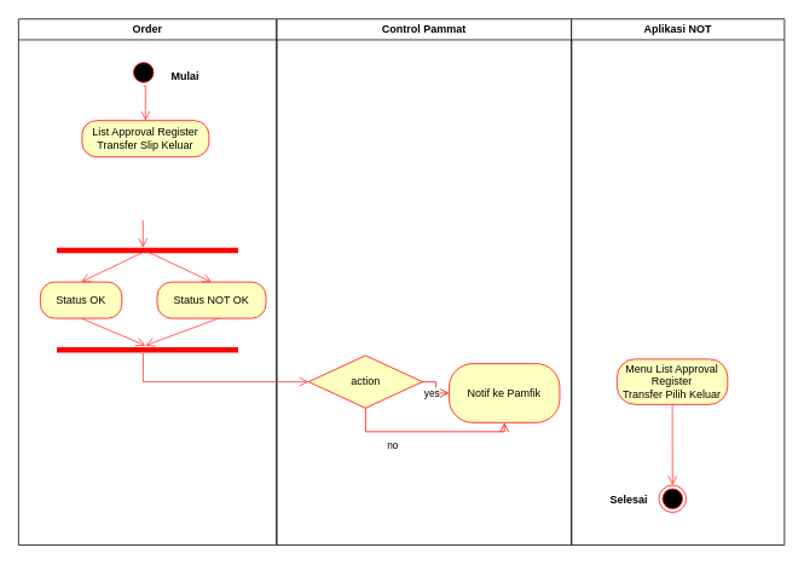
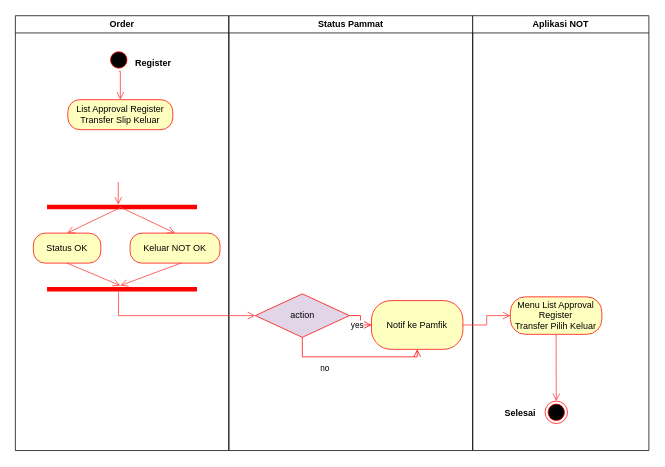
- <mxCell id="16" value="Control Pammat" style="swimlane;whiteSpace=wrap" parent="1" vertex="1"><mxGeometry x="305" y="20" width="325" height="580" as="geometry" /></mxCell>
+ <mxCell id="16" value="Status Pammat" style="swimlane;whiteSpace=wrap" parent="1" vertex="1"><mxGeometry x="305" y="20" width="325" height="580" as="geometry" /></mxCell>
- <mxCell id="5" value="Mulai" style="text;align=center;fontStyle=1;verticalAlign=middle;spacingLeft=3;spacingRight=3;strokeColor=none;rotatable=0;points=[[0,0.5],[1,0.5]];portConstraint=eastwest;" parent="2" vertex="1"><mxGeometry x="144" y="49" width="80" height="26" as="geometry" /></mxCell>
+ <mxCell id="5" value="Register" style="text;align=center;fontStyle=1;verticalAlign=middle;spacingLeft=3;spacingRight=3;strokeColor=none;rotatable=0;points=[[0,0.5],[1,0.5]];portConstraint=eastwest;" parent="2" vertex="1"><mxGeometry x="144" y="49" width="80" height="26" as="geometry" /></mxCell>
- <mxCell id="11" value="Status NOT OK" style="rounded=1;whiteSpace=wrap;html=1;arcSize=40;fontColor=#000000;fillColor=#ffffc0;strokeColor=#ff0000;" parent="2" vertex="1"><mxGeometry x="152.93" y="290" width="120" height="40" as="geometry" /></mxCell>
+ <mxCell id="11" value="Keluar NOT OK" style="rounded=1;whiteSpace=wrap;html=1;arcSize=40;fontColor=#000000;fillColor=#ffffc0;strokeColor=#ff0000;" parent="2" vertex="1"><mxGeometry x="152.93" y="290" width="120" height="40" as="geometry" /></mxCell>
- <mxCell id="17" value="action" style="rhombus;whiteSpace=wrap;html=1;fillColor=#ffffc0;strokeColor=#ff0000;strokeWidth=1;" parent="16" vertex="1"><mxGeometry x="35" y="371" width="125.5" height="58" as="geometry" /></mxCell>
+ <mxCell id="17" value="action" style="rhombus;whiteSpace=wrap;html=1;fillColor=#e1d5e7;strokeColor=#ff0000;strokeWidth=1;" parent="16" vertex="1"><mxGeometry x="35" y="371" width="125.5" height="58" as="geometry" /></mxCell>
+ <mxCell id="28" style="edgeStyle=orthogonalEdgeStyle;rounded=0;orthogonalLoop=1;jettySize=auto;html=1;exitX=1;exitY=0.5;exitDx=0;exitDy=0;entryX=0;entryY=0.5;entryDx=0;entryDy=0;strokeColor=#FF3333;endArrow=open;endFill=0;endSize=8;" parent="1" source="18" target="24" edge="1"><mxGeometry relative="1" as="geometry" /></mxCell>
